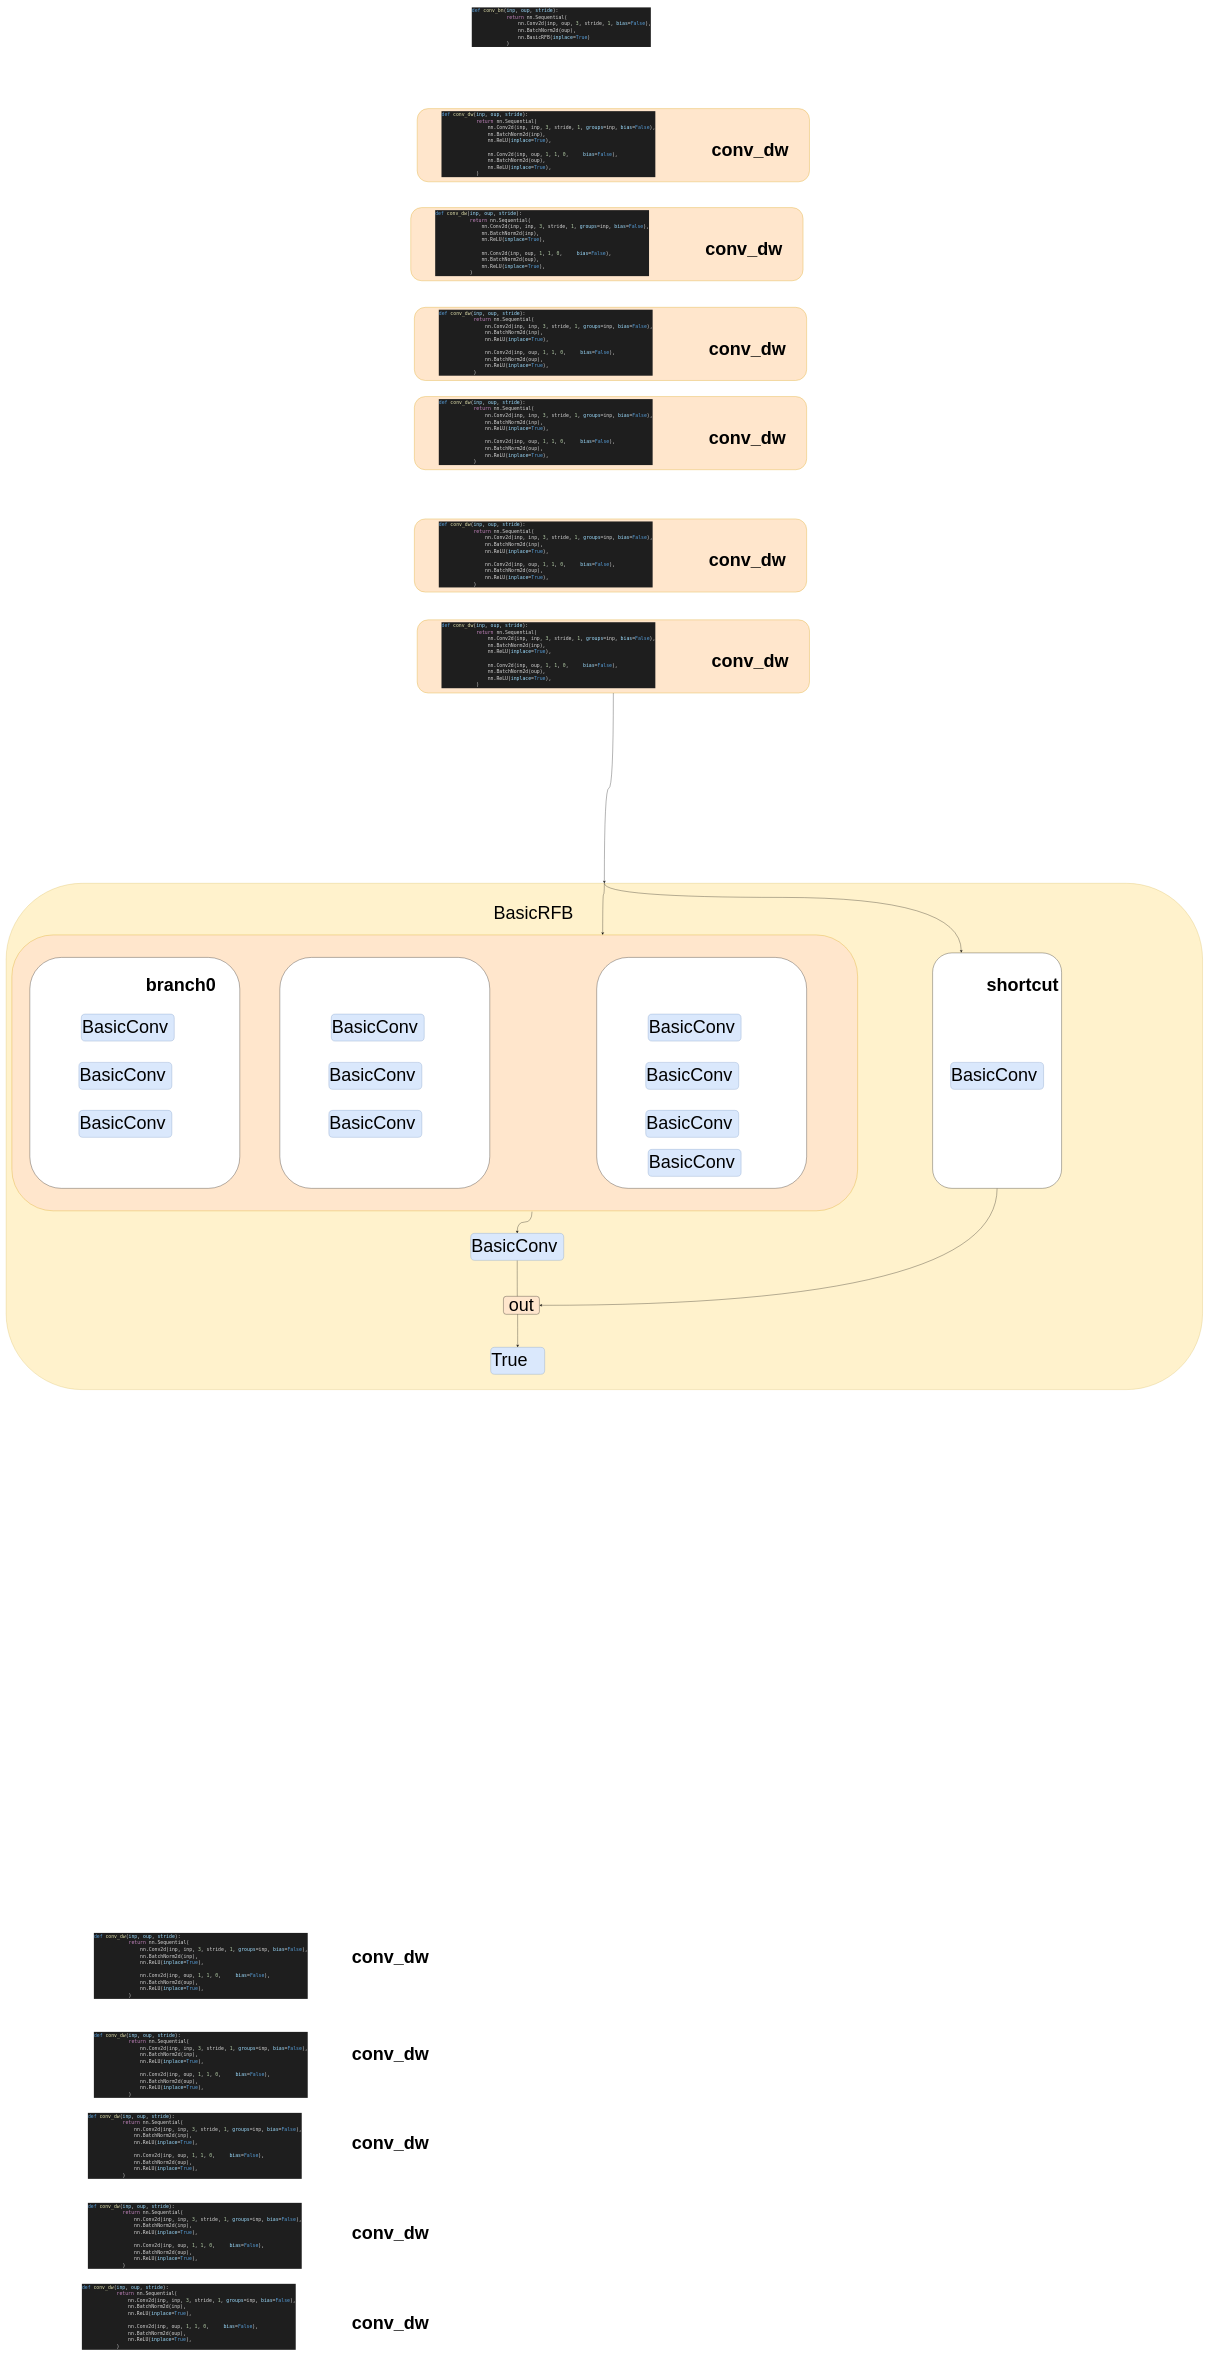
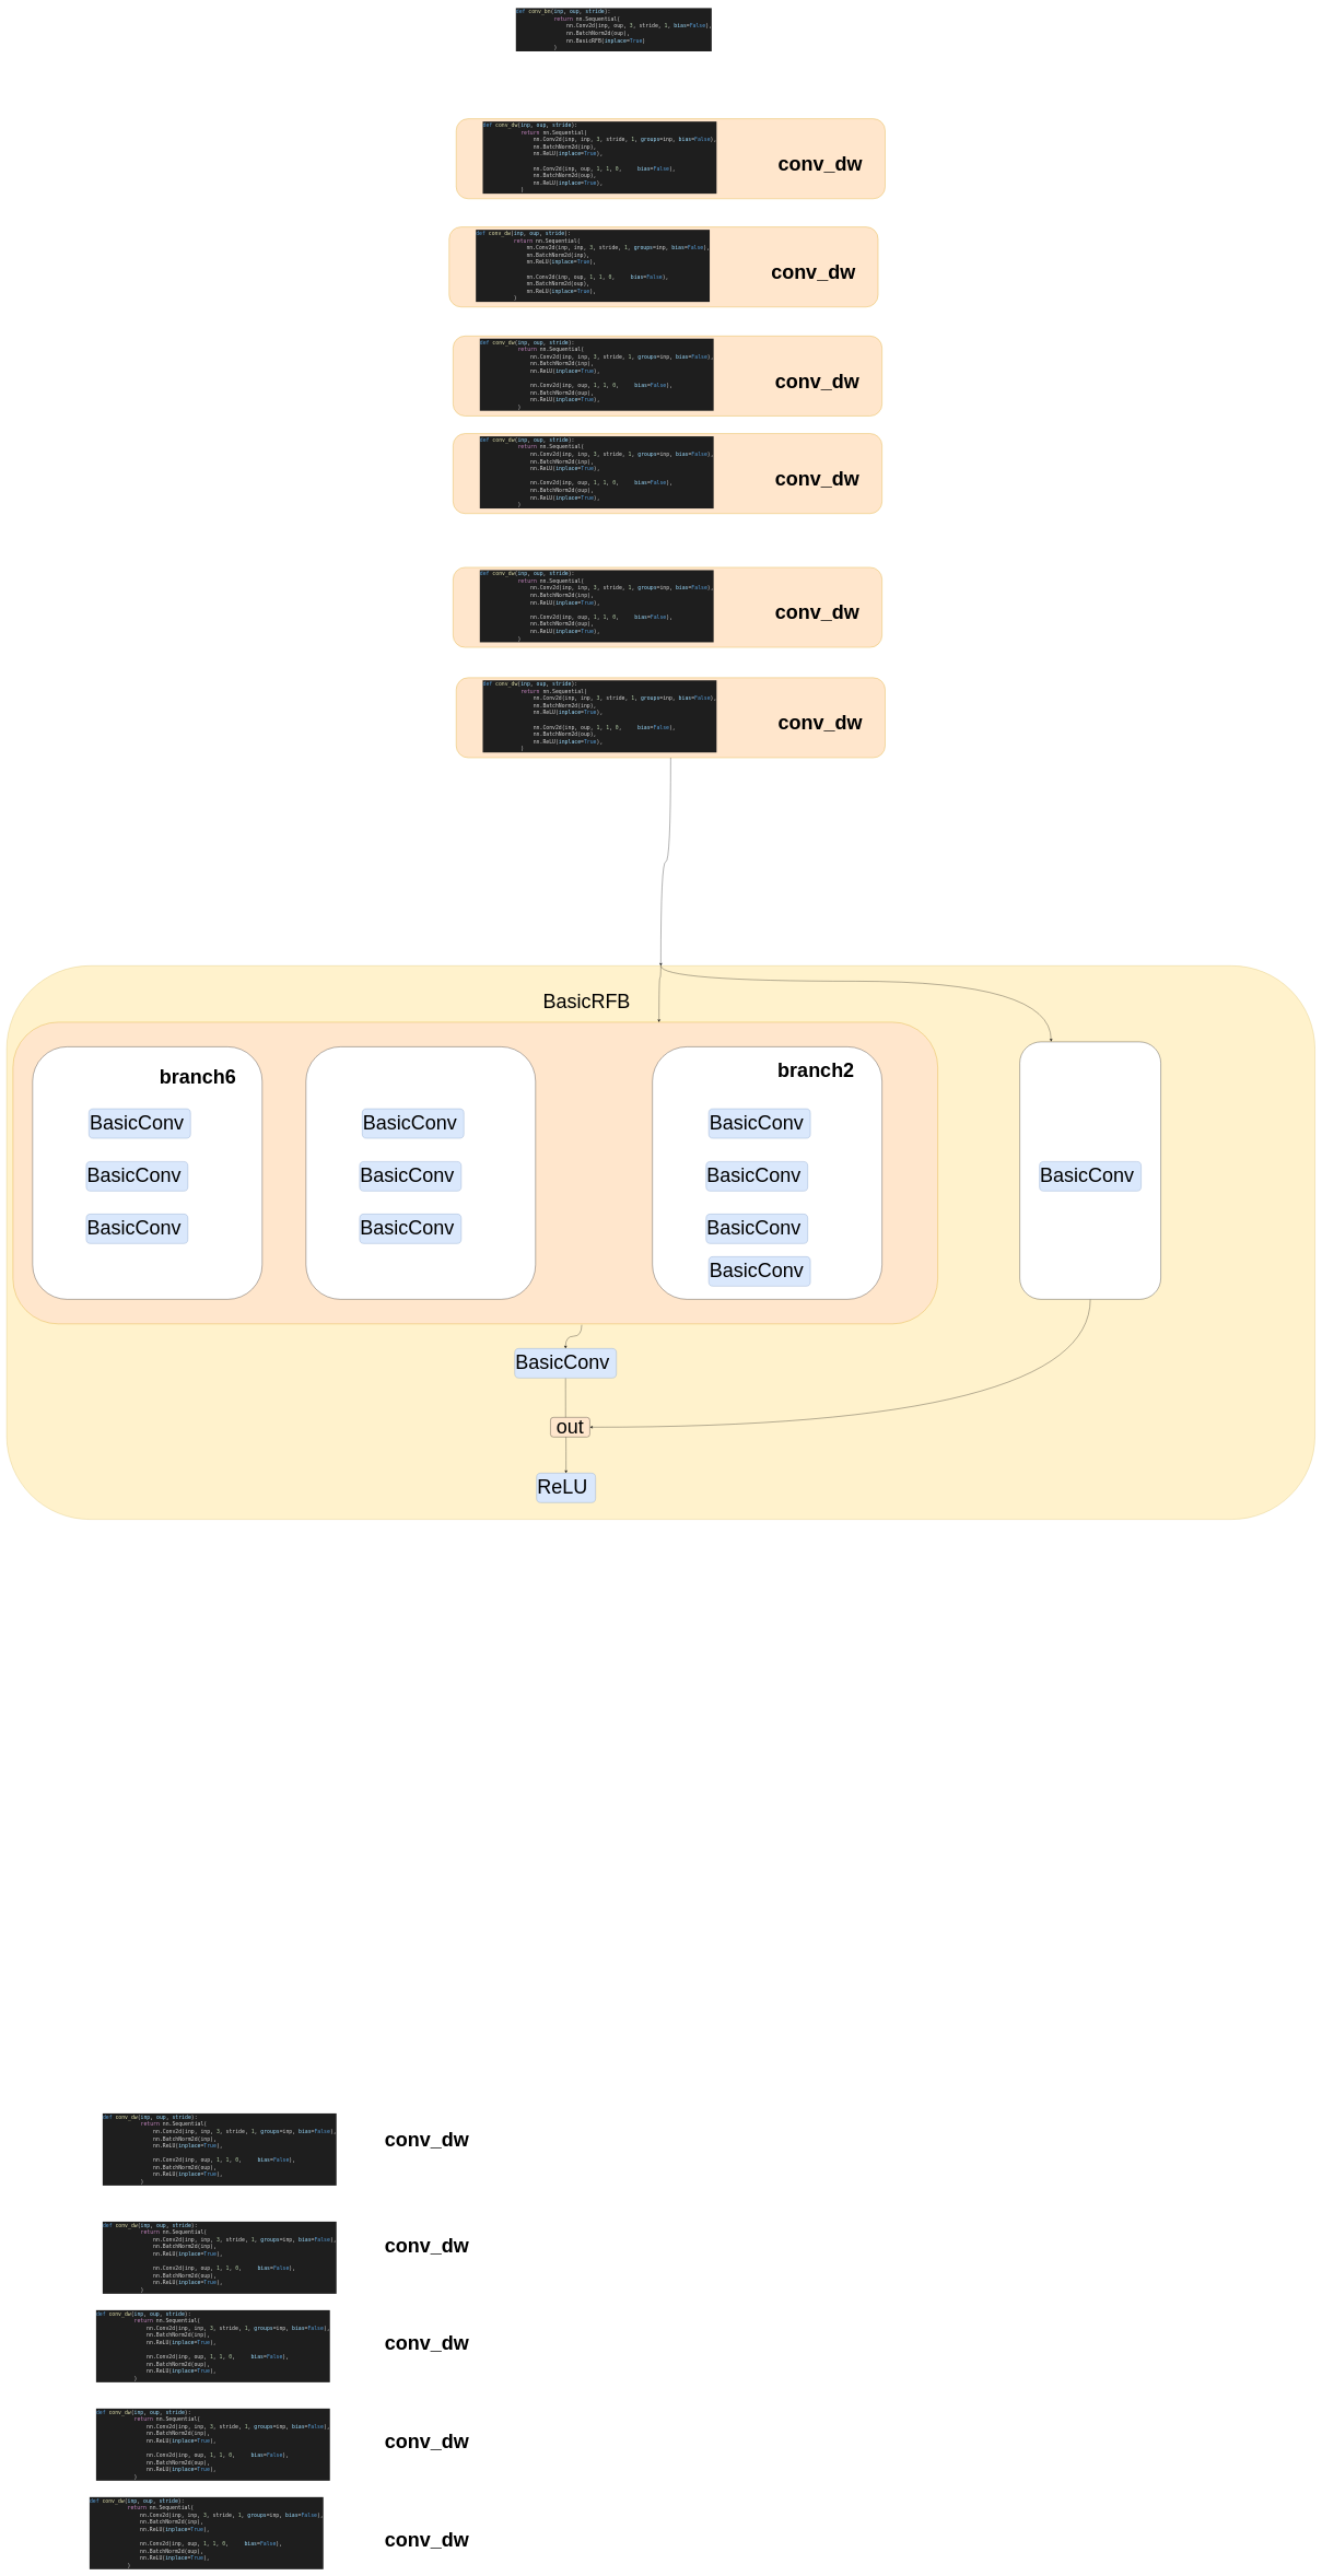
- <mxCell id="18" value="BasicRFB" style="text;html=1;fontSize=60;" vertex="1" parent="1"><mxGeometry x="1643" y="3000" width="290" height="90" as="geometry" /></mxCell>
+ <mxCell id="18" value="BasicRFB" style="text;html=1;fontSize=60;" vertex="1" parent="1"><mxGeometry x="1653" y="3010" width="290" height="90" as="geometry" /></mxCell>
+ <mxCell id="33" value="branch2" style="text;html=1;fontSize=60;fontStyle=1" vertex="1" parent="1"><mxGeometry x="2369" y="3218" width="240" height="90" as="geometry" /></mxCell>
- <mxCell id="32" value="branch0" style="text;html=1;fontSize=60;fontStyle=1" vertex="1" parent="1"><mxGeometry x="484" y="3240" width="240" height="90" as="geometry" /></mxCell>
+ <mxCell id="32" value="branch6" style="text;html=1;fontSize=60;fontStyle=1" vertex="1" parent="1"><mxGeometry x="484" y="3240" width="240" height="90" as="geometry" /></mxCell>
- <mxCell id="39" value="shortcut" style="text;html=1;fontSize=60;fontStyle=1" vertex="1" parent="1"><mxGeometry x="3287" y="3240" width="240" height="90" as="geometry" /></mxCell>
- <mxCell id="31" value="True" style="text;html=1;fontSize=60;rounded=1;strokeColor=#6c8ebf;fillColor=#dae8fc;" vertex="1" parent="1"><mxGeometry x="1635.5" y="4490" width="180" height="90" as="geometry" /></mxCell>
+ <mxCell id="31" value="ReLU" style="text;html=1;fontSize=60;rounded=1;strokeColor=#6c8ebf;fillColor=#dae8fc;" vertex="1" parent="1"><mxGeometry x="1635.5" y="4490" width="180" height="90" as="geometry" /></mxCell>
